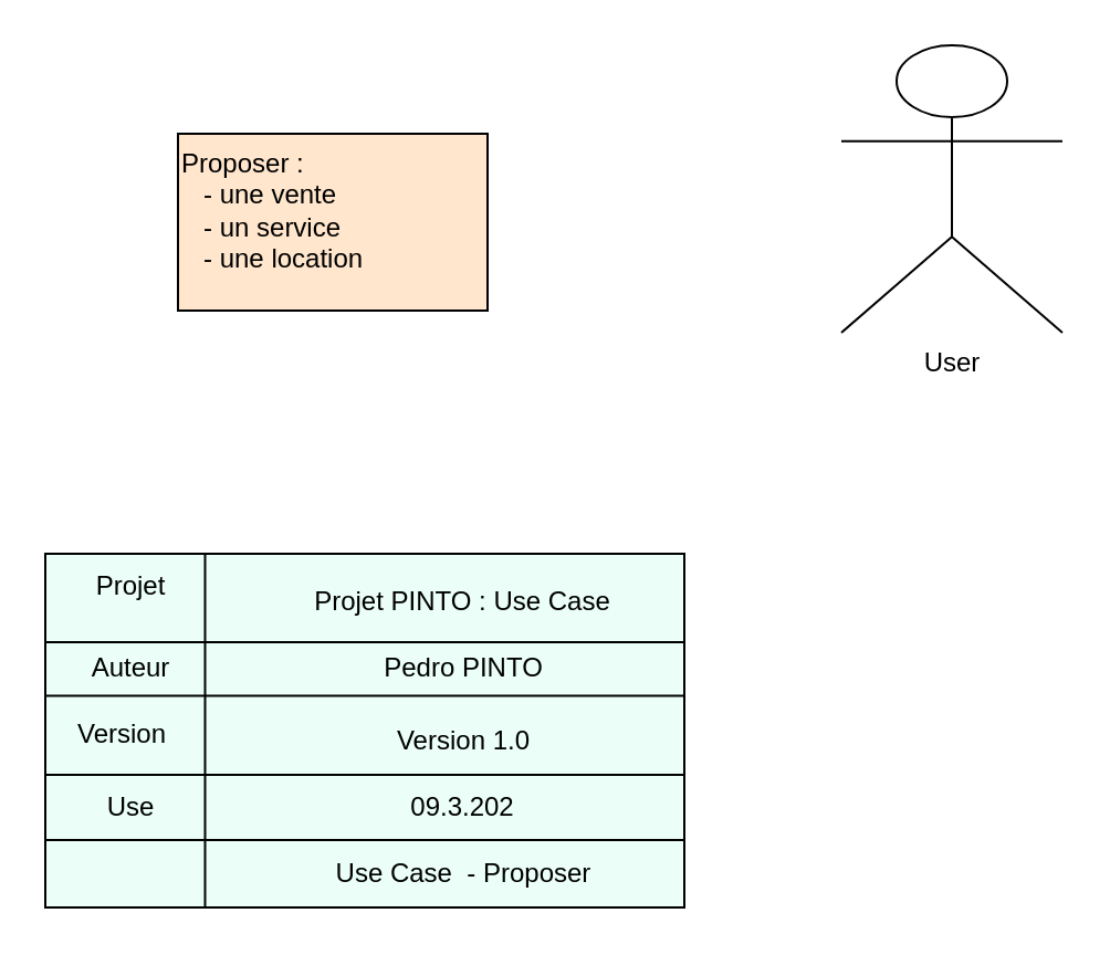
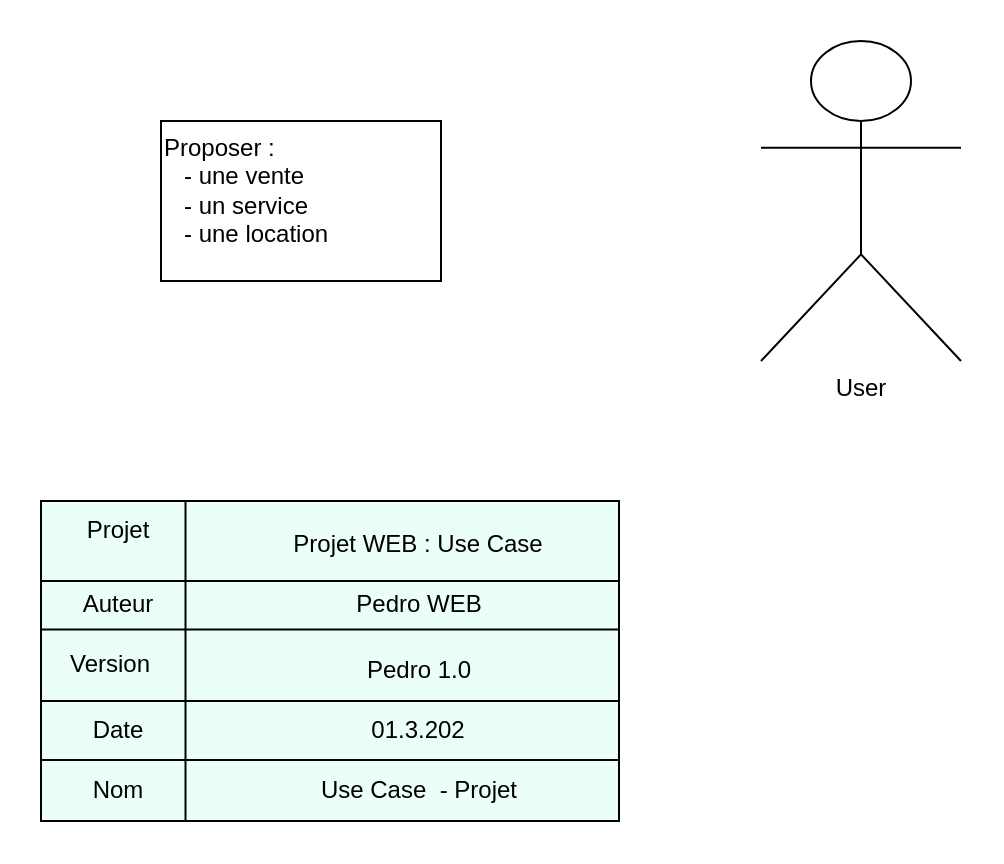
- <mxCell id="2" value="User" style="shape=umlActor;verticalLabelPosition=bottom;verticalAlign=top;html=1;outlineConnect=0;" parent="1" vertex="1"><mxGeometry x="380" y="20" width="100" height="130" as="geometry" /></mxCell>
+ <mxCell id="2" value="User" style="shape=umlActor;verticalLabelPosition=bottom;verticalAlign=top;html=1;outlineConnect=0;" parent="1" vertex="1"><mxGeometry x="380" y="20" width="100" height="160" as="geometry" /></mxCell>
- <mxCell id="3" value="Proposer :&amp;nbsp;&lt;br&gt;&amp;nbsp; &amp;nbsp;- une vente&lt;br&gt;&amp;nbsp; &amp;nbsp;- un service&lt;br&gt;&amp;nbsp; &amp;nbsp;- une location" style="whiteSpace=wrap;html=1;verticalAlign=top;align=left;fillColor=#ffe6cc;" parent="1" vertex="1"><mxGeometry x="80" y="60" width="140" height="80" as="geometry" /></mxCell>
+ <mxCell id="3" value="Proposer :&amp;nbsp;&lt;br&gt;&amp;nbsp; &amp;nbsp;- une vente&lt;br&gt;&amp;nbsp; &amp;nbsp;- un service&lt;br&gt;&amp;nbsp; &amp;nbsp;- une location" style="whiteSpace=wrap;html=1;verticalAlign=top;align=left;" parent="1" vertex="1"><mxGeometry x="80" y="60" width="140" height="80" as="geometry" /></mxCell>
- <mxCell id="13" value="Projet PINTO : &lt;font face=&quot;helvetica, sans-serif&quot;&gt;Use Case&lt;/font&gt;" style="text;html=1;strokeColor=none;fillColor=none;align=center;verticalAlign=middle;whiteSpace=wrap;rounded=0;" parent="1" vertex="1"><mxGeometry x="104" y="257" width="210" height="30" as="geometry" /></mxCell>
+ <mxCell id="13" value="Projet WEB : &lt;font face=&quot;helvetica, sans-serif&quot;&gt;Use Case&lt;/font&gt;" style="text;html=1;strokeColor=none;fillColor=none;align=center;verticalAlign=middle;whiteSpace=wrap;rounded=0;" parent="1" vertex="1"><mxGeometry x="104" y="257" width="210" height="30" as="geometry" /></mxCell>
- <mxCell id="14" value="Pedro PINTO" style="text;html=1;strokeColor=none;fillColor=none;align=center;verticalAlign=middle;whiteSpace=wrap;rounded=0;" parent="1" vertex="1"><mxGeometry x="164.5" y="287" width="89" height="30" as="geometry" /></mxCell>
+ <mxCell id="14" value="Pedro WEB" style="text;html=1;strokeColor=none;fillColor=none;align=center;verticalAlign=middle;whiteSpace=wrap;rounded=0;" parent="1" vertex="1"><mxGeometry x="164.5" y="287" width="89" height="30" as="geometry" /></mxCell>
- <mxCell id="15" value="Version 1.0" style="text;html=1;strokeColor=none;fillColor=none;align=center;verticalAlign=middle;whiteSpace=wrap;rounded=0;" parent="1" vertex="1"><mxGeometry x="164.5" y="320" width="89" height="30" as="geometry" /></mxCell>
+ <mxCell id="15" value="Pedro 1.0" style="text;html=1;strokeColor=none;fillColor=none;align=center;verticalAlign=middle;whiteSpace=wrap;rounded=0;" parent="1" vertex="1"><mxGeometry x="164.5" y="320" width="89" height="30" as="geometry" /></mxCell>
- <mxCell id="12" value="Use" style="text;html=1;strokeColor=none;fillColor=none;align=center;verticalAlign=middle;whiteSpace=wrap;rounded=0;" parent="1" vertex="1"><mxGeometry x="39" y="350" width="40" height="30" as="geometry" /></mxCell>
+ <mxCell id="12" value="Date" style="text;html=1;strokeColor=none;fillColor=none;align=center;verticalAlign=middle;whiteSpace=wrap;rounded=0;" parent="1" vertex="1"><mxGeometry x="39" y="350" width="40" height="30" as="geometry" /></mxCell>
- <mxCell id="16" value="09.3.202" style="text;html=1;strokeColor=none;fillColor=none;align=center;verticalAlign=middle;whiteSpace=wrap;rounded=0;" parent="1" vertex="1"><mxGeometry x="189" y="350" width="40" height="30" as="geometry" /></mxCell>
+ <mxCell id="16" value="01.3.202" style="text;html=1;strokeColor=none;fillColor=none;align=center;verticalAlign=middle;whiteSpace=wrap;rounded=0;" parent="1" vertex="1"><mxGeometry x="189" y="350" width="40" height="30" as="geometry" /></mxCell>
+ <mxCell id="18" value="Nom" style="text;html=1;strokeColor=none;fillColor=none;align=center;verticalAlign=middle;whiteSpace=wrap;rounded=0;" parent="1" vertex="1"><mxGeometry x="39" y="380" width="40" height="30" as="geometry" /></mxCell>
- <mxCell id="19" value="Use Case&amp;nbsp; - Proposer" style="text;html=1;strokeColor=none;fillColor=none;align=center;verticalAlign=middle;whiteSpace=wrap;rounded=0;" parent="1" vertex="1"><mxGeometry x="141.5" y="380" width="135" height="30" as="geometry" /></mxCell>
+ <mxCell id="19" value="Use Case&amp;nbsp; - Projet" style="text;html=1;strokeColor=none;fillColor=none;align=center;verticalAlign=middle;whiteSpace=wrap;rounded=0;" parent="1" vertex="1"><mxGeometry x="141.5" y="380" width="135" height="30" as="geometry" /></mxCell>
